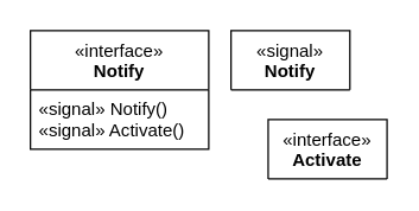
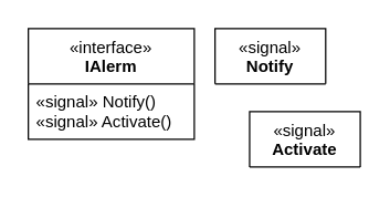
- <mxCell id="2" value="«interface»&lt;br&gt;&lt;b&gt;Notify&lt;/b&gt;" style="swimlane;fontStyle=0;align=center;verticalAlign=top;childLayout=stackLayout;horizontal=1;startSize=40;horizontalStack=0;resizeParent=1;resizeParentMax=0;resizeLast=0;collapsible=0;marginBottom=0;html=1;whiteSpace=wrap;" vertex="1" parent="1"><mxGeometry width="120" height="80" as="geometry" x="20" y="20" /></mxCell>
+ <mxCell id="2" value="«interface»&lt;br&gt;&lt;b&gt;IAlerm&lt;/b&gt;" style="swimlane;fontStyle=0;align=center;verticalAlign=top;childLayout=stackLayout;horizontal=1;startSize=40;horizontalStack=0;resizeParent=1;resizeParentMax=0;resizeLast=0;collapsible=0;marginBottom=0;html=1;whiteSpace=wrap;" vertex="1" parent="1"><mxGeometry width="120" height="80" as="geometry" x="20" y="20" /></mxCell>
- <mxCell id="5" value="«interface»&lt;br&gt;&lt;b&gt;Activate&lt;/b&gt;" style="swimlane;fontStyle=0;align=center;verticalAlign=top;childLayout=stackLayout;horizontal=1;startSize=80;horizontalStack=0;resizeParent=1;resizeParentMax=0;resizeLast=0;collapsible=0;marginBottom=0;html=1;whiteSpace=wrap;" vertex="1" parent="1"><mxGeometry x="180" y="80" width="80" height="40" as="geometry" /></mxCell>
+ <mxCell id="5" value="«signal»&lt;br&gt;&lt;b&gt;Activate&lt;/b&gt;" style="swimlane;fontStyle=0;align=center;verticalAlign=top;childLayout=stackLayout;horizontal=1;startSize=80;horizontalStack=0;resizeParent=1;resizeParentMax=0;resizeLast=0;collapsible=0;marginBottom=0;html=1;whiteSpace=wrap;" vertex="1" parent="1"><mxGeometry x="180" y="80" width="80" height="40" as="geometry" /></mxCell>
